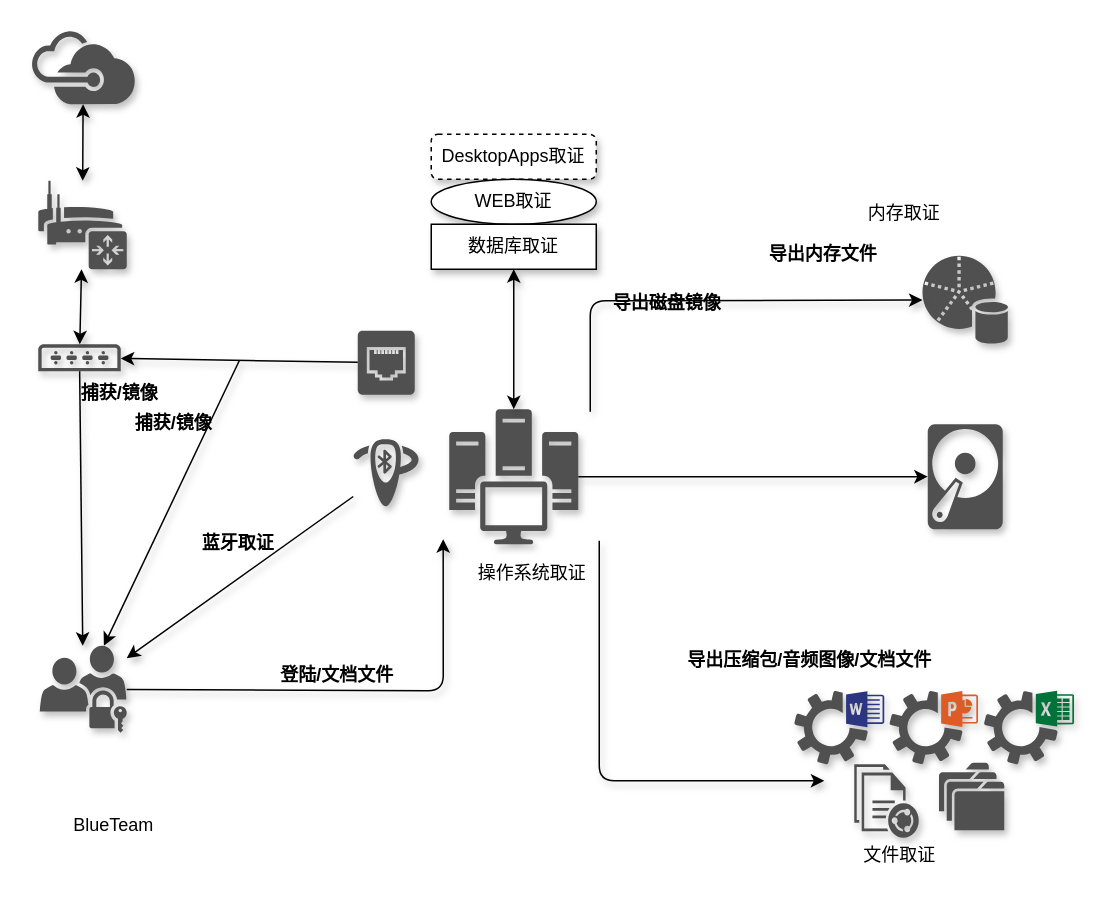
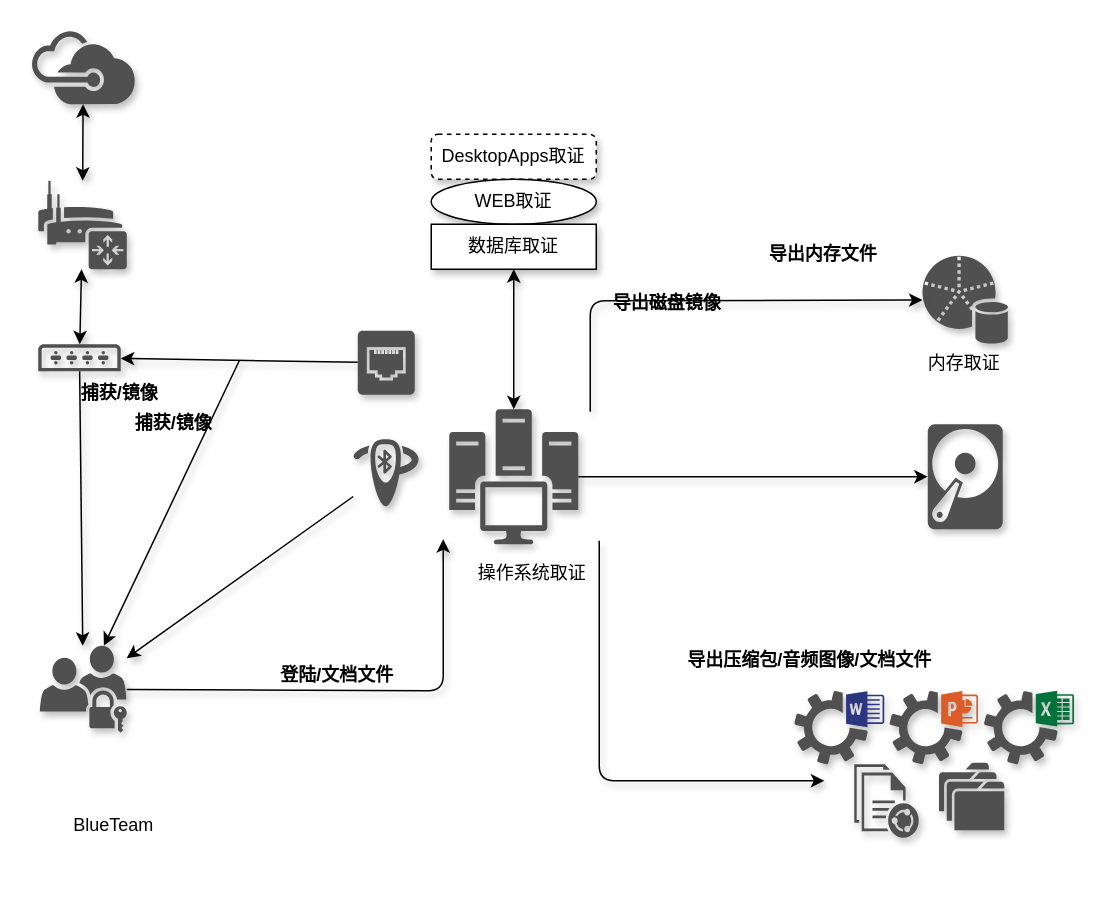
- <mxCell id="22" value="内存取证" style="text;html=1;align=center;verticalAlign=middle;resizable=0;points=[];autosize=1;shadow=1;" parent="1" vertex="1"><mxGeometry x="571.5" y="132.3" width="60" height="20" as="geometry" /></mxCell>
+ <mxCell id="22" value="内存取证" style="text;html=1;align=center;verticalAlign=middle;resizable=0;points=[];autosize=1;shadow=1;" parent="1" vertex="1"><mxGeometry x="611.5" y="232.3" width="60" height="20" as="geometry" /></mxCell>
- <mxCell id="28" value="蓝牙取证" style="text;html=1;align=center;verticalAlign=middle;resizable=0;points=[];autosize=1;shadow=1;fontStyle=1" parent="1" vertex="1"><mxGeometry x="128" y="352" width="60" height="20" as="geometry" /></mxCell>
- <mxCell id="36" value="文件取证" style="text;html=1;align=center;verticalAlign=middle;resizable=0;points=[];autosize=1;shadow=1;" parent="1" vertex="1"><mxGeometry x="569" y="560" width="60" height="20" as="geometry" /></mxCell>
